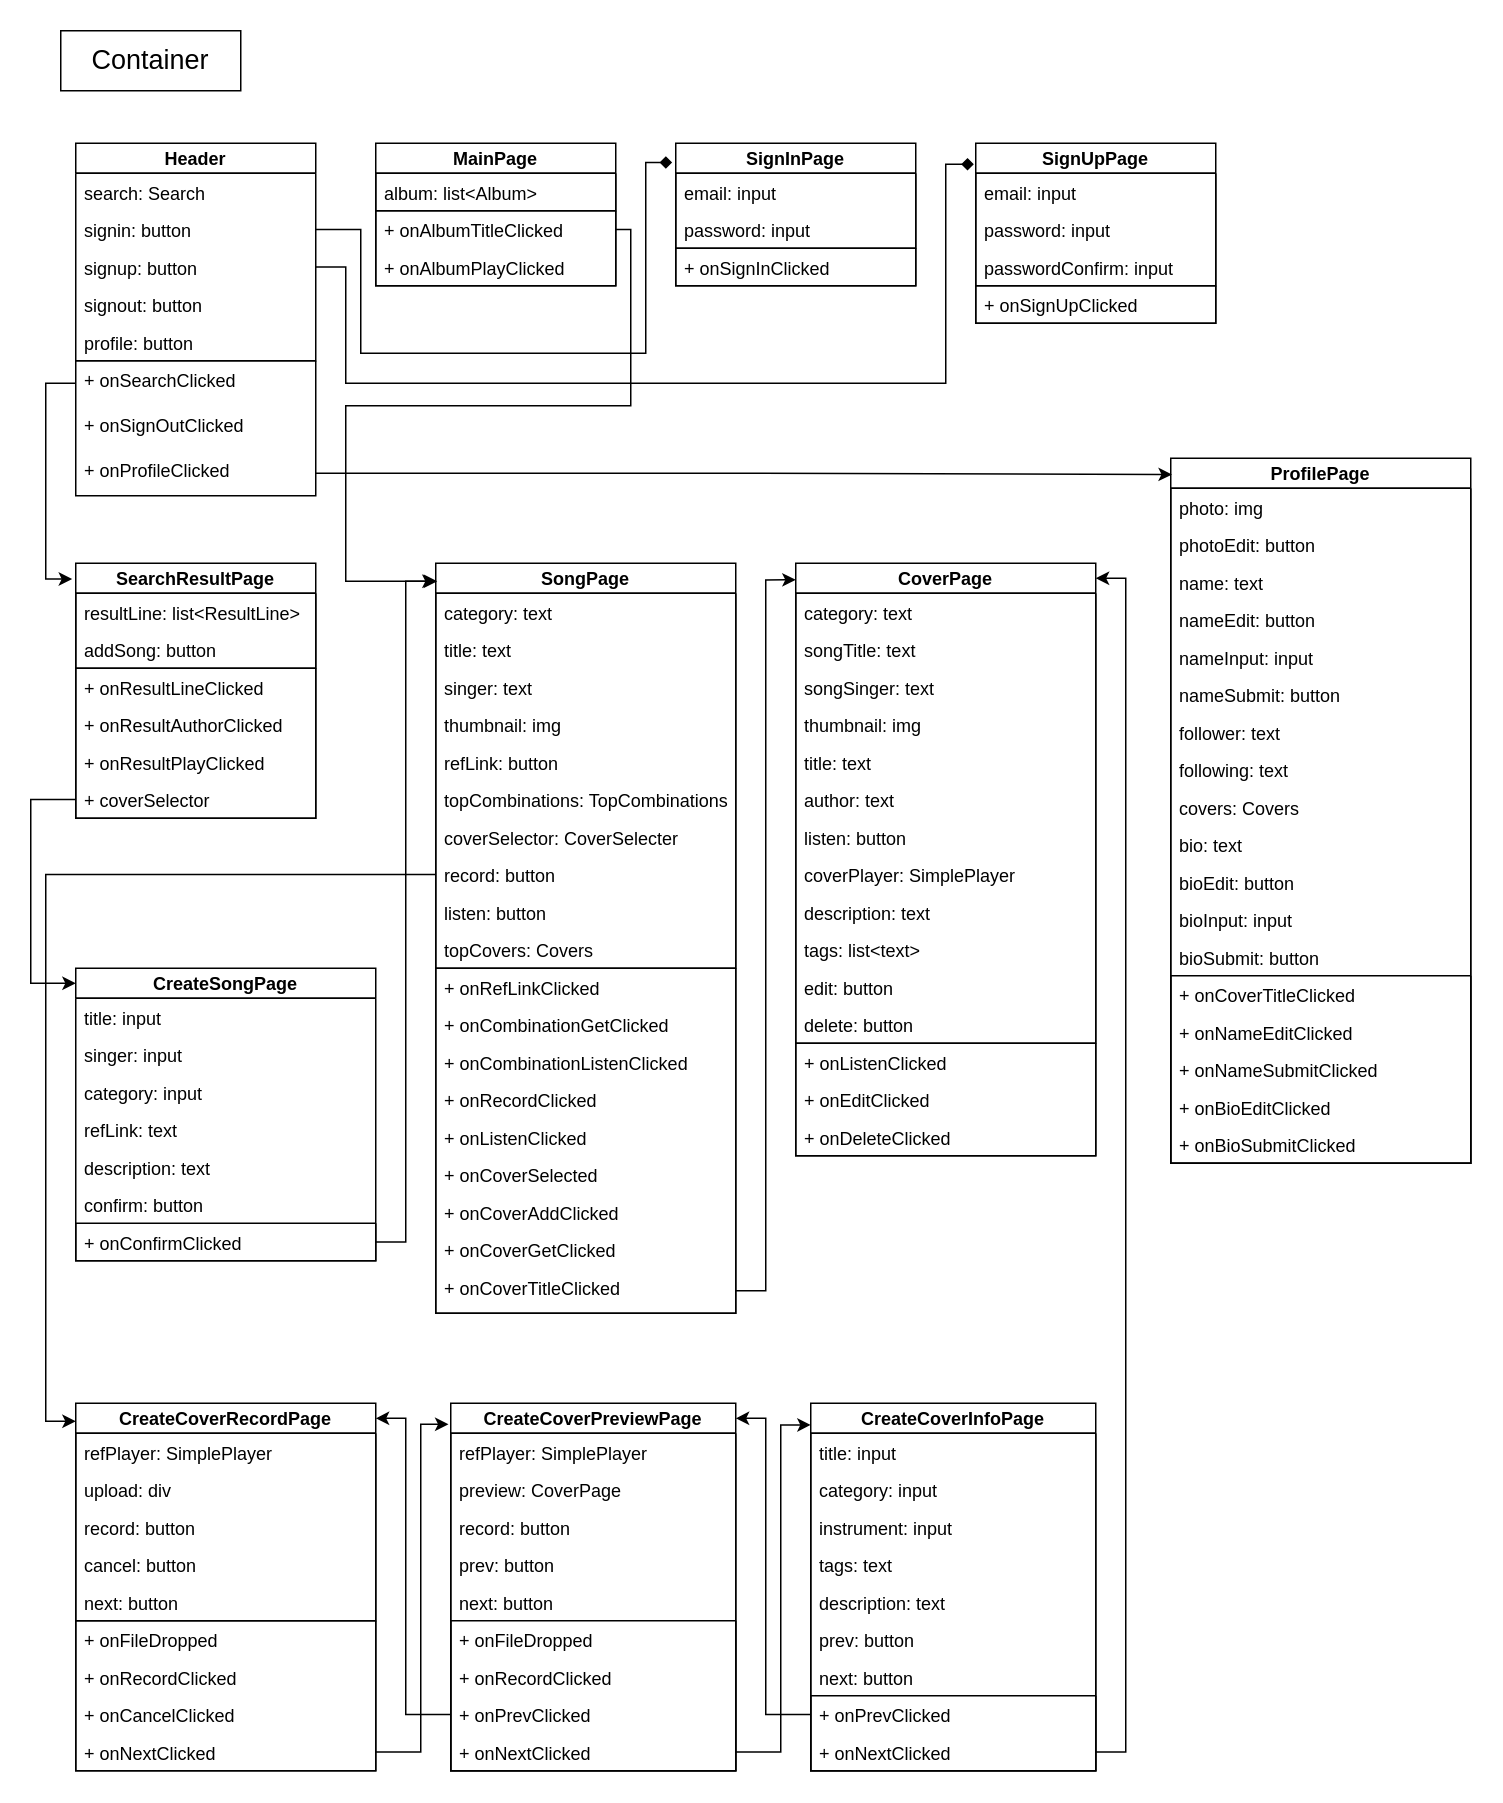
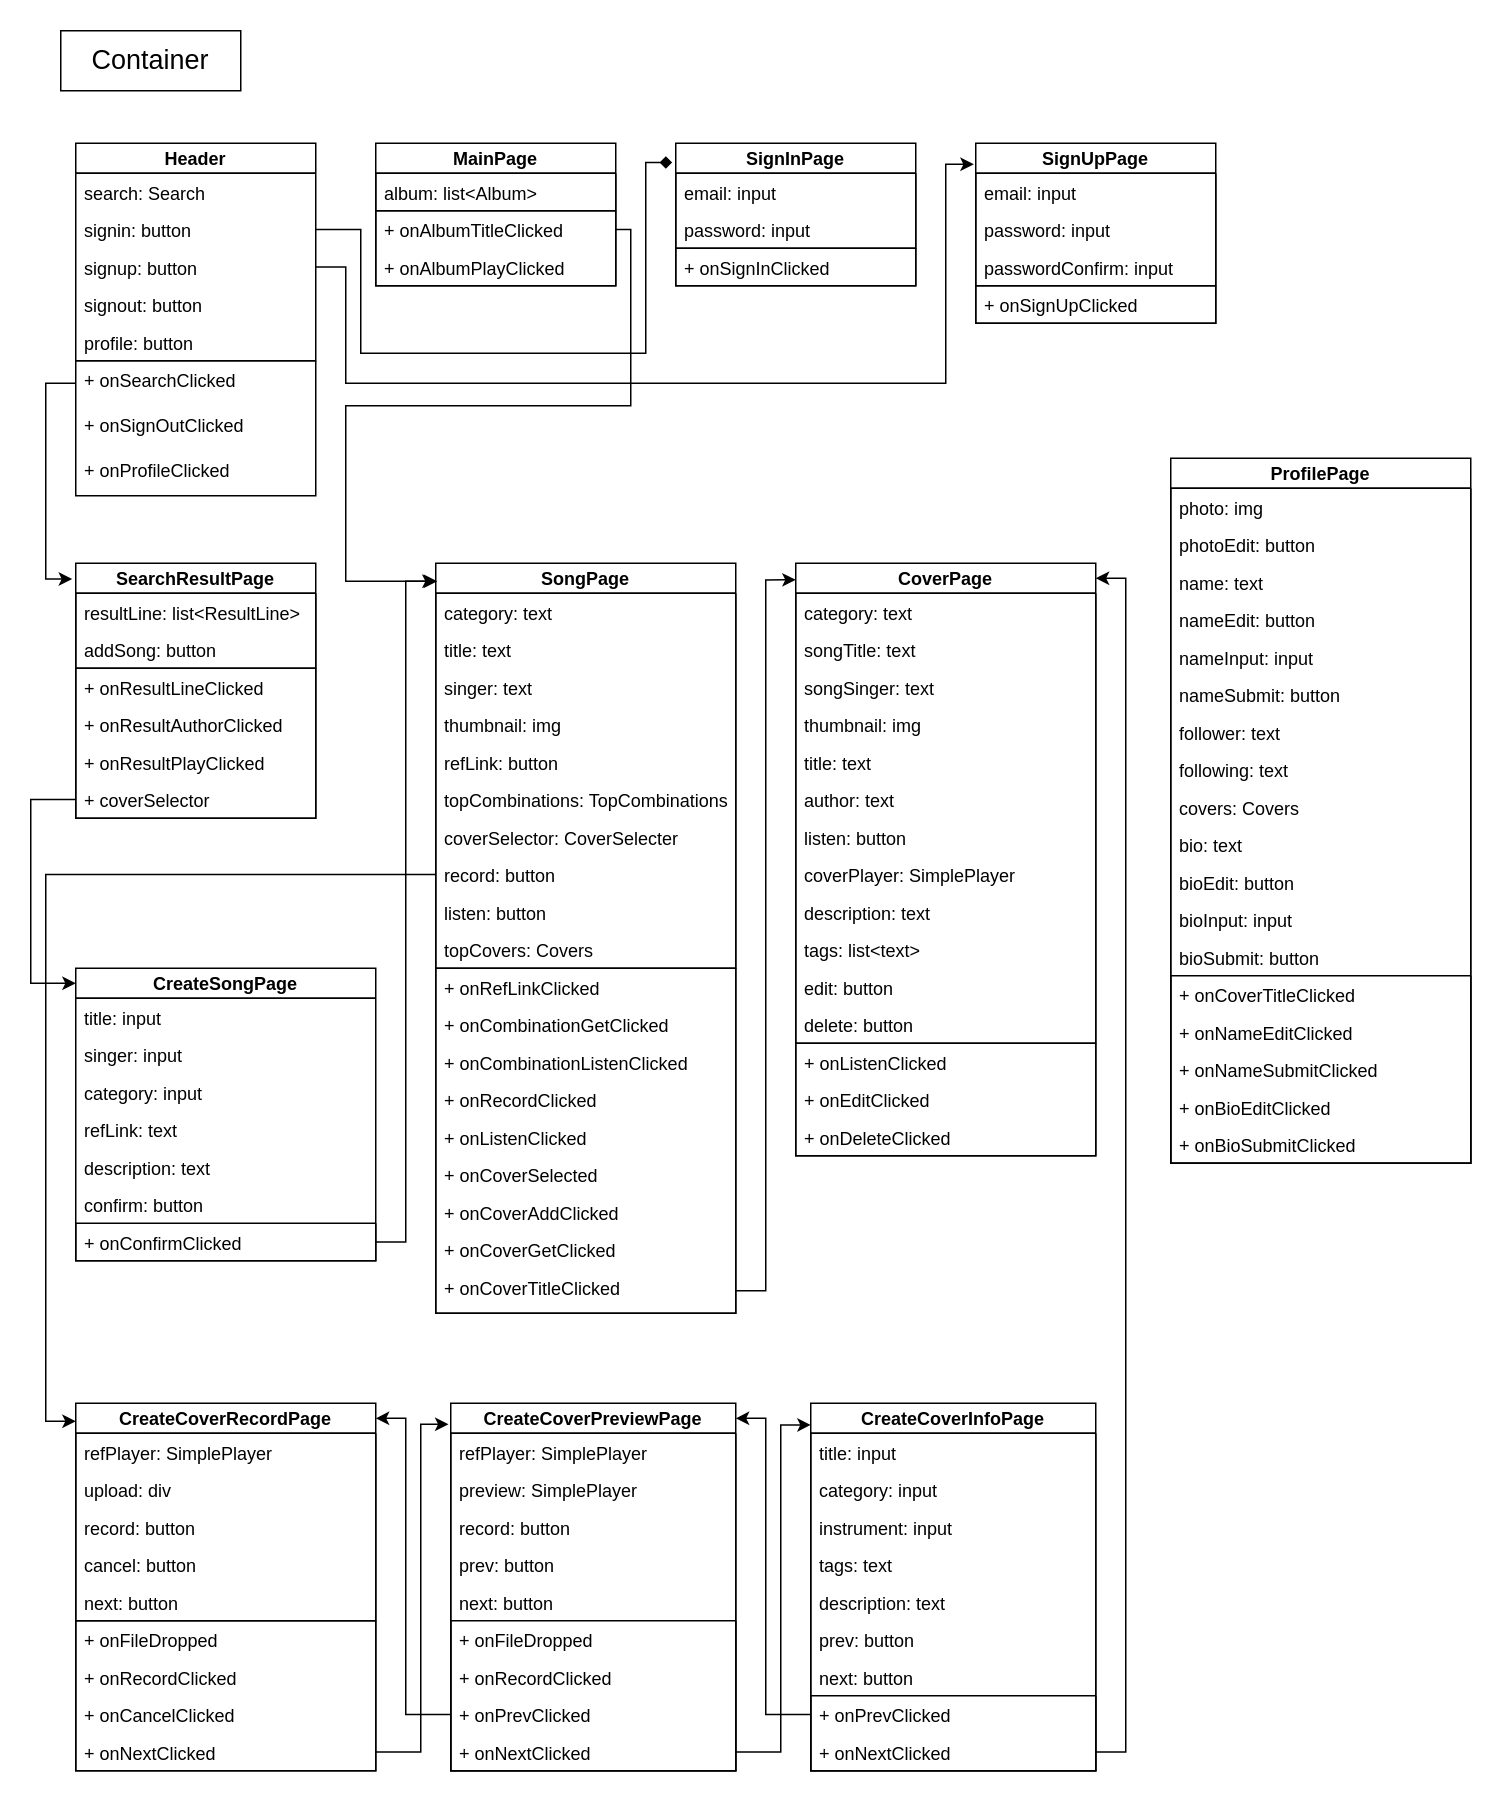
- <mxCell id="156" style="edgeStyle=orthogonalEdgeStyle;rounded=0;orthogonalLoop=1;jettySize=auto;html=1;entryX=-0.008;entryY=0.117;entryDx=0;entryDy=0;entryPerimeter=0;endArrow=diamond;" parent="1" source="147" target="24" edge="1"><mxGeometry relative="1" as="geometry"><Array as="points"><mxPoint x="230" y="178" /><mxPoint x="230" y="255" /><mxPoint x="630" y="255" /><mxPoint x="630" y="109" /></Array></mxGeometry></mxCell>
+ <mxCell id="156" style="edgeStyle=orthogonalEdgeStyle;rounded=0;orthogonalLoop=1;jettySize=auto;html=1;entryX=-0.008;entryY=0.117;entryDx=0;entryDy=0;entryPerimeter=0;" parent="1" source="147" target="24" edge="1"><mxGeometry relative="1" as="geometry"><Array as="points"><mxPoint x="230" y="178" /><mxPoint x="230" y="255" /><mxPoint x="630" y="255" /><mxPoint x="630" y="109" /></Array></mxGeometry></mxCell>
- <mxCell id="161" style="edgeStyle=orthogonalEdgeStyle;rounded=0;sketch=0;orthogonalLoop=1;jettySize=auto;html=1;exitX=1;exitY=0.5;exitDx=0;exitDy=0;entryX=0.004;entryY=0.023;entryDx=0;entryDy=0;entryPerimeter=0;" parent="1" source="153" target="122" edge="1"><mxGeometry relative="1" as="geometry" /></mxCell>
- <mxCell id="87" value="preview: CoverPage" style="text;strokeColor=none;fillColor=none;align=left;verticalAlign=top;spacingLeft=4;spacingRight=4;overflow=hidden;rotatable=0;points=[[0,0.5],[1,0.5]];portConstraint=eastwest;" parent="85" vertex="1"><mxGeometry y="25" width="190" height="25" as="geometry" /></mxCell>
+ <mxCell id="87" value="preview: SimplePlayer" style="text;strokeColor=none;fillColor=none;align=left;verticalAlign=top;spacingLeft=4;spacingRight=4;overflow=hidden;rotatable=0;points=[[0,0.5],[1,0.5]];portConstraint=eastwest;" parent="85" vertex="1"><mxGeometry y="25" width="190" height="25" as="geometry" /></mxCell>
